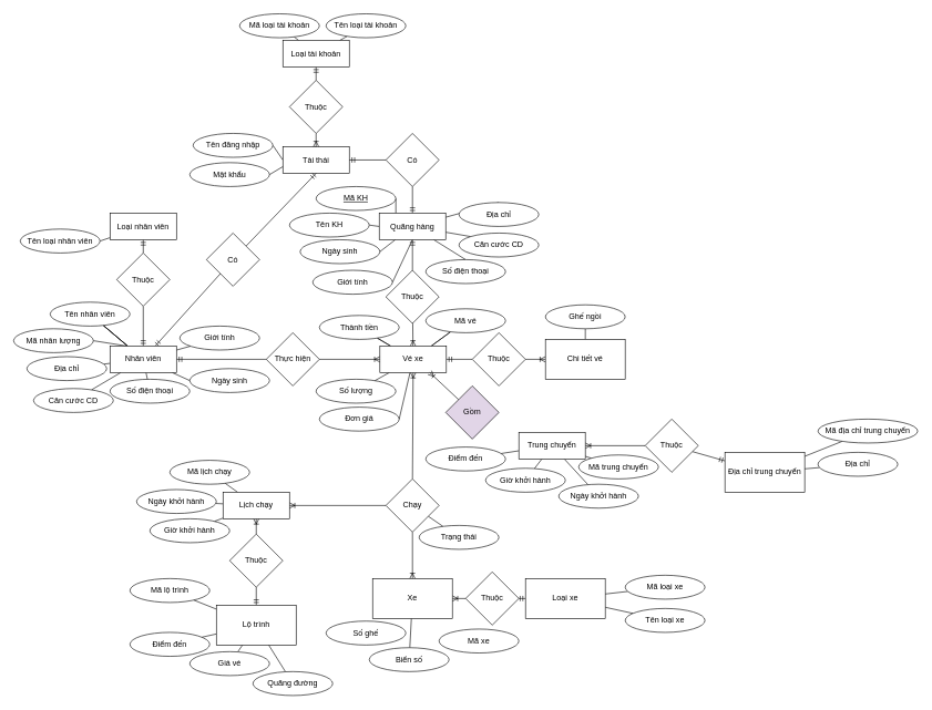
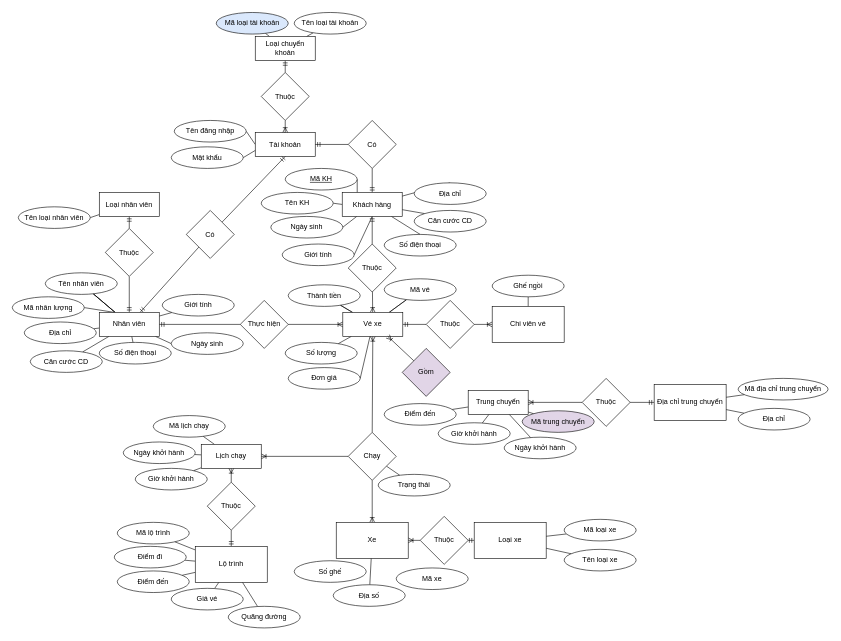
- <mxCell id="30" value="Mã loại tài khoản" style="ellipse;whiteSpace=wrap;html=1;" vertex="1" parent="1"><mxGeometry x="360" y="20" width="120" height="36" as="geometry" /></mxCell>
+ <mxCell id="30" value="Mã loại tài khoản" style="ellipse;whiteSpace=wrap;html=1;fillColor=#dae8fc;" vertex="1" parent="1"><mxGeometry x="360" y="20" width="120" height="36" as="geometry" /></mxCell>
- <mxCell id="29" value="Loại tài khoản" style="whiteSpace=wrap;html=1;align=center;" vertex="1" parent="1"><mxGeometry x="425" y="60" width="100" height="40" as="geometry" /></mxCell>
+ <mxCell id="29" value="Loại chuyển khoản" style="whiteSpace=wrap;html=1;align=center;" vertex="1" parent="1"><mxGeometry x="425" y="60" width="100" height="40" as="geometry" /></mxCell>
- <mxCell id="21" value="Tài thái" style="whiteSpace=wrap;html=1;align=center;" vertex="1" parent="1"><mxGeometry x="425" y="220" width="100" height="40" as="geometry" /></mxCell>
+ <mxCell id="21" value="Tài khoản" style="whiteSpace=wrap;html=1;align=center;" vertex="1" parent="1"><mxGeometry x="425" y="220" width="100" height="40" as="geometry" /></mxCell>
- <mxCell id="11" value="Quãng hàng" style="whiteSpace=wrap;html=1;align=center;" vertex="1" parent="1"><mxGeometry x="570" y="320" width="100" height="40" as="geometry" /></mxCell>
+ <mxCell id="11" value="Khách hàng" style="whiteSpace=wrap;html=1;align=center;" vertex="1" parent="1"><mxGeometry x="570" y="320" width="100" height="40" as="geometry" /></mxCell>
- <mxCell id="79" value="Chi tiết vé" style="whiteSpace=wrap;html=1;labelBackgroundColor=none;labelBorderColor=none;" vertex="1" parent="1"><mxGeometry x="820" y="510" width="120" height="60" as="geometry" /></mxCell>
+ <mxCell id="79" value="Chi viên vé" style="whiteSpace=wrap;html=1;labelBackgroundColor=none;labelBorderColor=none;" vertex="1" parent="1"><mxGeometry x="820" y="510" width="120" height="60" as="geometry" /></mxCell>
- <mxCell id="128" value="Mã trung chuyển" style="ellipse;whiteSpace=wrap;html=1;labelBackgroundColor=none;labelBorderColor=none;" vertex="1" parent="1"><mxGeometry x="870" y="684" width="120" height="36" as="geometry" /></mxCell>
+ <mxCell id="128" value="Mã trung chuyển" style="ellipse;whiteSpace=wrap;html=1;labelBackgroundColor=none;labelBorderColor=none;fillColor=#e1d5e7;" vertex="1" parent="1"><mxGeometry x="870" y="684" width="120" height="36" as="geometry" /></mxCell>
- <mxCell id="136" value="Địa chỉ trung chuyển" style="whiteSpace=wrap;html=1;labelBackgroundColor=none;labelBorderColor=none;" vertex="1" parent="1"><mxGeometry x="1090" y="680" width="120" height="60" as="geometry" /></mxCell>
+ <mxCell id="136" value="Địa chỉ trung chuyển" style="whiteSpace=wrap;html=1;labelBackgroundColor=none;labelBorderColor=none;" vertex="1" parent="1"><mxGeometry x="1090" y="640" width="120" height="60" as="geometry" /></mxCell>
+ <mxCell id="116" value="Điểm đi" style="ellipse;whiteSpace=wrap;html=1;labelBackgroundColor=none;labelBorderColor=none;" vertex="1" parent="1"><mxGeometry x="190" y="910" width="120" height="36" as="geometry" /></mxCell>
+ <mxCell id="110" value="" style="edgeStyle=none;rounded=0;orthogonalLoop=1;jettySize=auto;html=1;fontColor=default;startArrow=none;startFill=0;endArrow=none;endFill=0;" edge="1" parent="1" source="114" target="116"><mxGeometry relative="1" as="geometry" /></mxCell>
- <mxCell id="97" value="Biển số" style="ellipse;whiteSpace=wrap;html=1;labelBackgroundColor=none;labelBorderColor=none;" vertex="1" parent="1"><mxGeometry x="555" y="974" width="120" height="36" as="geometry" /></mxCell>
+ <mxCell id="97" value="Địa số" style="ellipse;whiteSpace=wrap;html=1;labelBackgroundColor=none;labelBorderColor=none;" vertex="1" parent="1"><mxGeometry x="555" y="974" width="120" height="36" as="geometry" /></mxCell>
